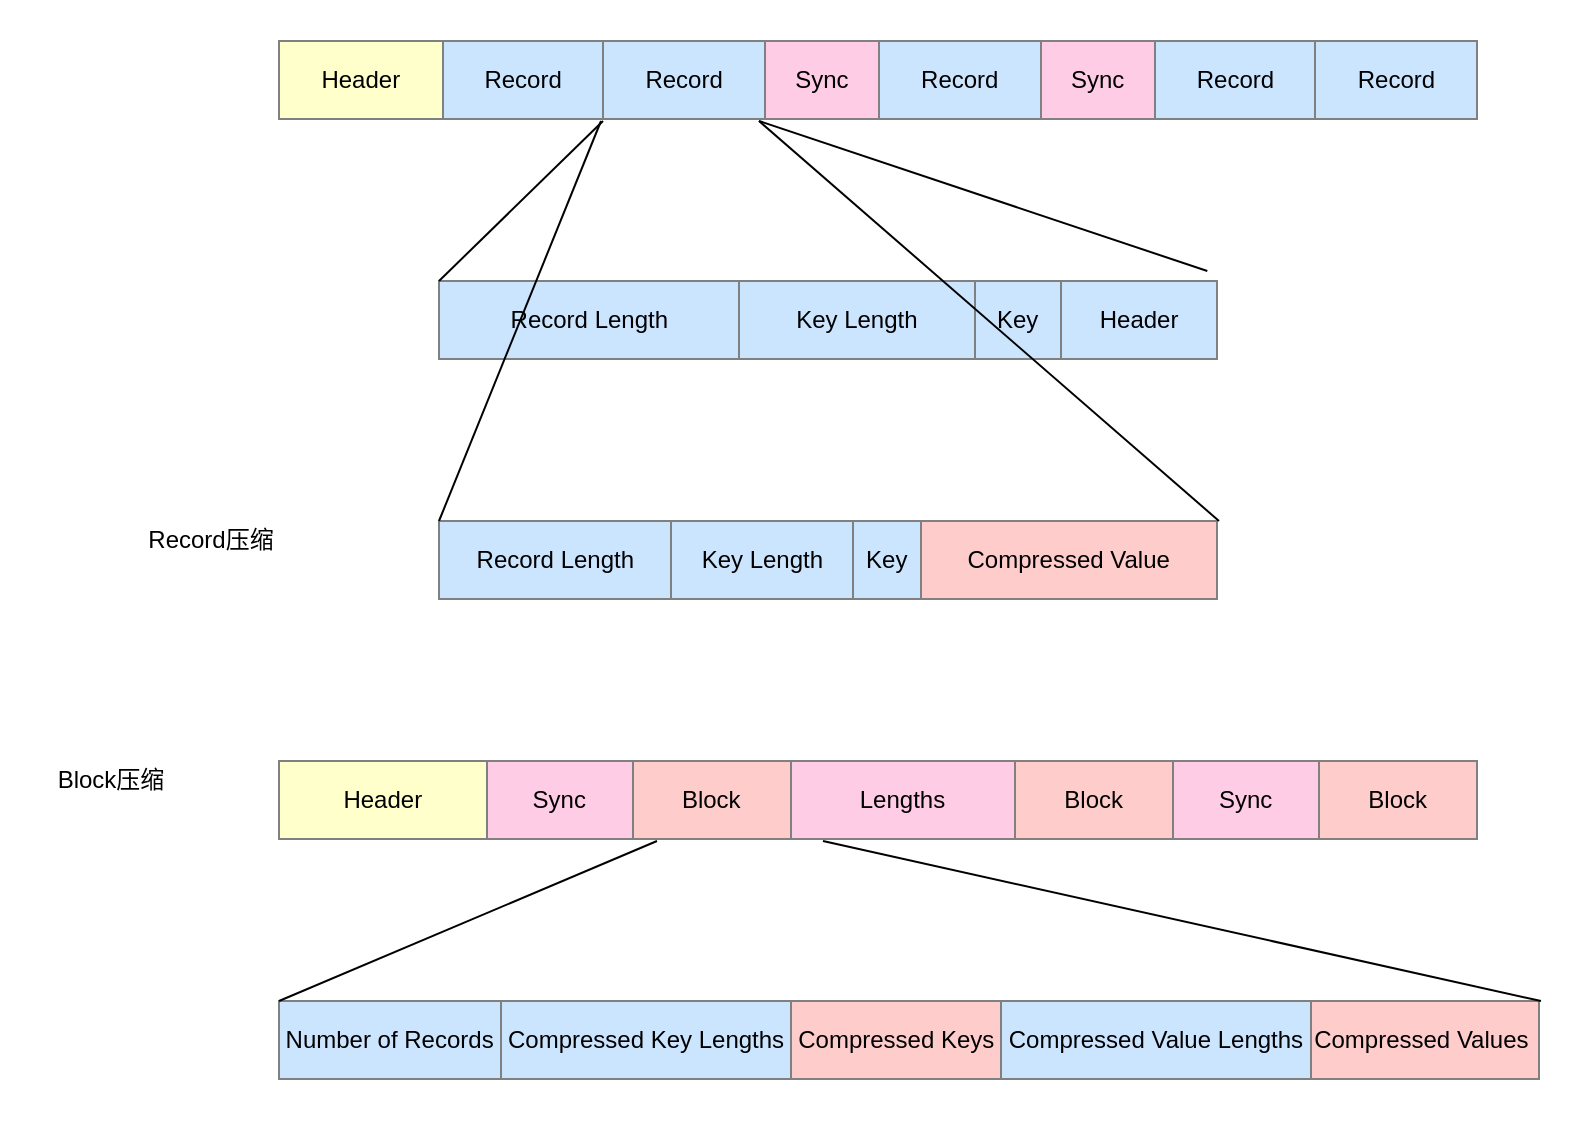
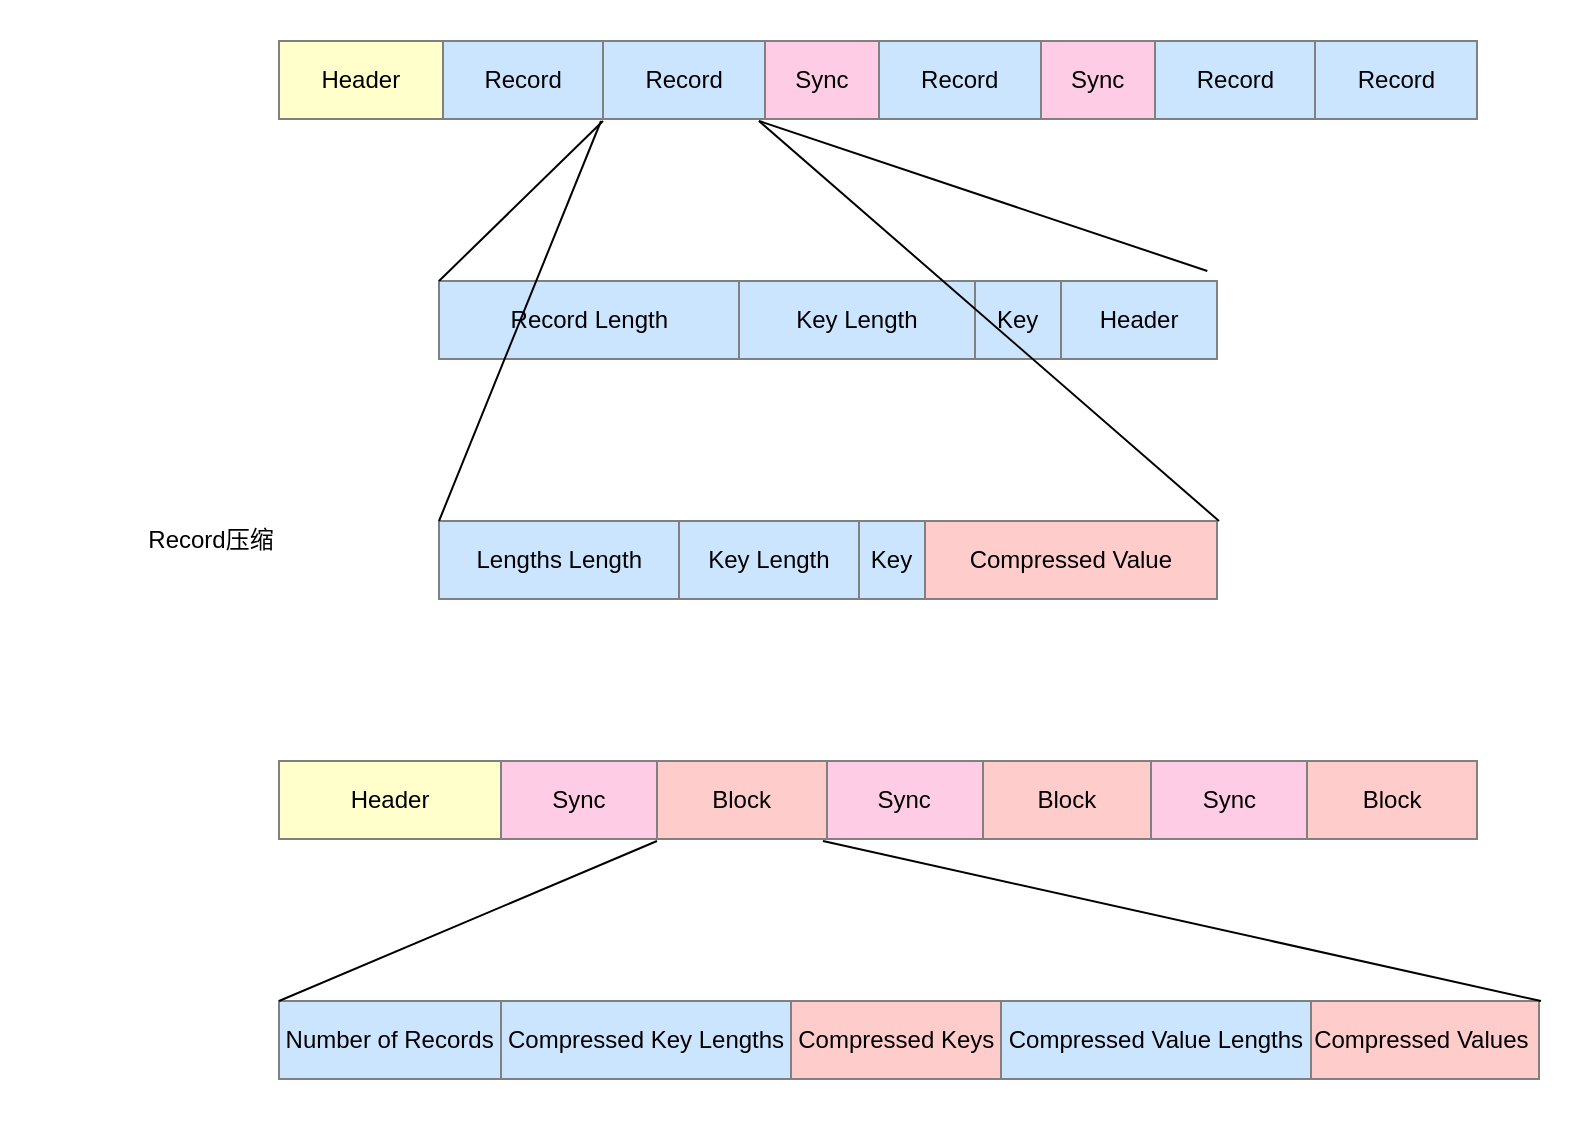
- <mxCell id="6" value="&lt;table border=&quot;1&quot; width=&quot;100%&quot; style=&quot;width: 100% ; height: 100% ; border-collapse: collapse ; background-color: rgb(204 , 229 , 255)&quot;&gt;&lt;tbody&gt;&lt;tr&gt;&lt;td align=&quot;center&quot;&gt;Record Length&lt;/td&gt;&lt;td align=&quot;center&quot;&gt;Key Length&lt;/td&gt;&lt;td style=&quot;text-align: center&quot;&gt;Key&lt;/td&gt;&lt;td style=&quot;text-align: center ; background-color: rgb(255 , 204 , 204)&quot;&gt;Compressed Value&lt;/td&gt;&lt;/tr&gt;&lt;/tbody&gt;&lt;/table&gt;" style="text;html=1;strokeColor=none;fillColor=none;overflow=fill;" vertex="1" parent="1"><mxGeometry x="219" y="260" width="390" height="40" as="geometry" /></mxCell>
+ <mxCell id="6" value="&lt;table border=&quot;1&quot; width=&quot;100%&quot; style=&quot;width: 100% ; height: 100% ; border-collapse: collapse ; background-color: rgb(204 , 229 , 255)&quot;&gt;&lt;tbody&gt;&lt;tr&gt;&lt;td align=&quot;center&quot;&gt;Lengths Length&lt;/td&gt;&lt;td align=&quot;center&quot;&gt;Key Length&lt;/td&gt;&lt;td style=&quot;text-align: center&quot;&gt;Key&lt;/td&gt;&lt;td style=&quot;text-align: center ; background-color: rgb(255 , 204 , 204)&quot;&gt;Compressed Value&lt;/td&gt;&lt;/tr&gt;&lt;/tbody&gt;&lt;/table&gt;" style="text;html=1;strokeColor=none;fillColor=none;overflow=fill;" vertex="1" parent="1"><mxGeometry x="219" y="260" width="390" height="40" as="geometry" /></mxCell>
- <mxCell id="10" value="&lt;table border=&quot;1&quot; width=&quot;100%&quot; style=&quot;width: 100% ; height: 100% ; border-collapse: collapse&quot;&gt;&lt;tbody&gt;&lt;tr&gt;&lt;td style=&quot;background-color: rgb(255 , 255 , 204)&quot;&gt;Header&lt;/td&gt;&lt;td style=&quot;background-color: rgb(255 , 204 , 230)&quot;&gt;Sync&lt;/td&gt;&lt;td style=&quot;background-color: rgb(255 , 204 , 204)&quot;&gt;Block&lt;/td&gt;&lt;td style=&quot;background-color: rgb(255 , 204 , 230)&quot;&gt;Lengths&lt;/td&gt;&lt;td style=&quot;background-color: rgb(255 , 204 , 204)&quot;&gt;Block&lt;/td&gt;&lt;td style=&quot;background-color: rgb(255 , 204 , 230)&quot;&gt;Sync&lt;/td&gt;&lt;td style=&quot;background-color: rgb(255 , 204 , 204)&quot;&gt;Block&lt;/td&gt;&lt;/tr&gt;&lt;/tbody&gt;&lt;/table&gt;&lt;div&gt;&lt;br&gt;&lt;/div&gt;" style="text;html=1;overflow=fill;align=center;" vertex="1" parent="1"><mxGeometry x="139" y="380" width="600" height="40" as="geometry" /></mxCell>
+ <mxCell id="10" value="&lt;table border=&quot;1&quot; width=&quot;100%&quot; style=&quot;width: 100% ; height: 100% ; border-collapse: collapse&quot;&gt;&lt;tbody&gt;&lt;tr&gt;&lt;td style=&quot;background-color: rgb(255 , 255 , 204)&quot;&gt;Header&lt;/td&gt;&lt;td style=&quot;background-color: rgb(255 , 204 , 230)&quot;&gt;Sync&lt;/td&gt;&lt;td style=&quot;background-color: rgb(255 , 204 , 204)&quot;&gt;Block&lt;/td&gt;&lt;td style=&quot;background-color: rgb(255 , 204 , 230)&quot;&gt;Sync&lt;/td&gt;&lt;td style=&quot;background-color: rgb(255 , 204 , 204)&quot;&gt;Block&lt;/td&gt;&lt;td style=&quot;background-color: rgb(255 , 204 , 230)&quot;&gt;Sync&lt;/td&gt;&lt;td style=&quot;background-color: rgb(255 , 204 , 204)&quot;&gt;Block&lt;/td&gt;&lt;/tr&gt;&lt;/tbody&gt;&lt;/table&gt;&lt;div&gt;&lt;br&gt;&lt;/div&gt;" style="text;html=1;overflow=fill;align=center;" vertex="1" parent="1"><mxGeometry x="139" y="380" width="600" height="40" as="geometry" /></mxCell>
- <mxCell id="11" value="Block压缩" style="text;html=1;align=center;verticalAlign=middle;resizable=0;points=[];;autosize=1;" vertex="1" parent="1"><mxGeometry x="20" y="380" width="70" height="20" as="geometry" /></mxCell>
